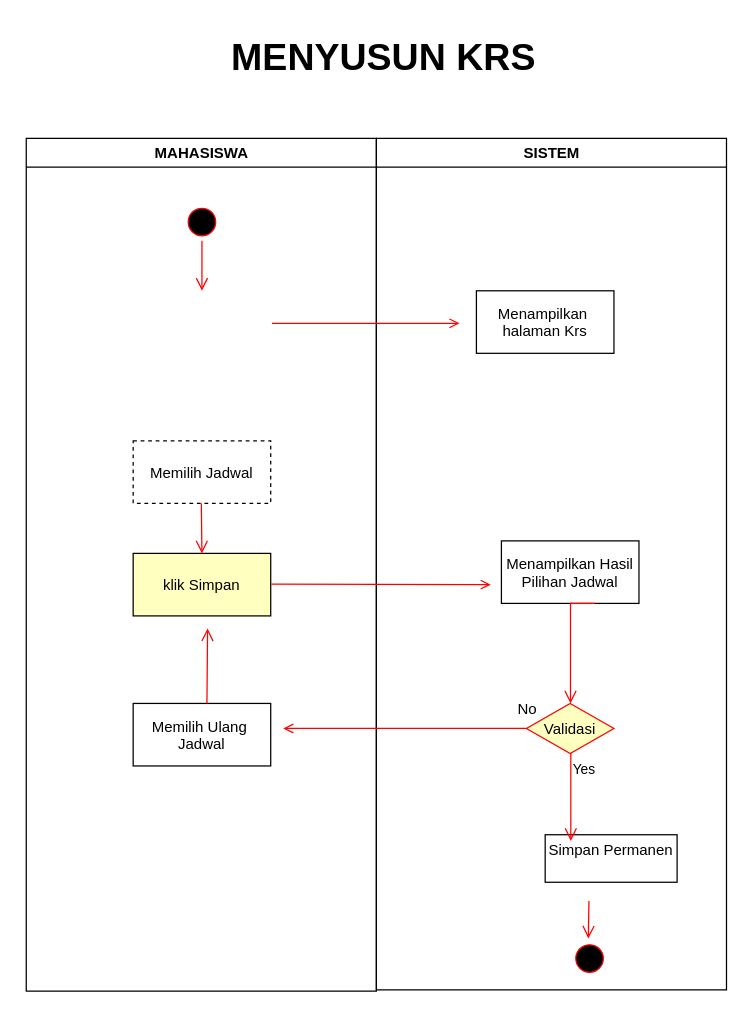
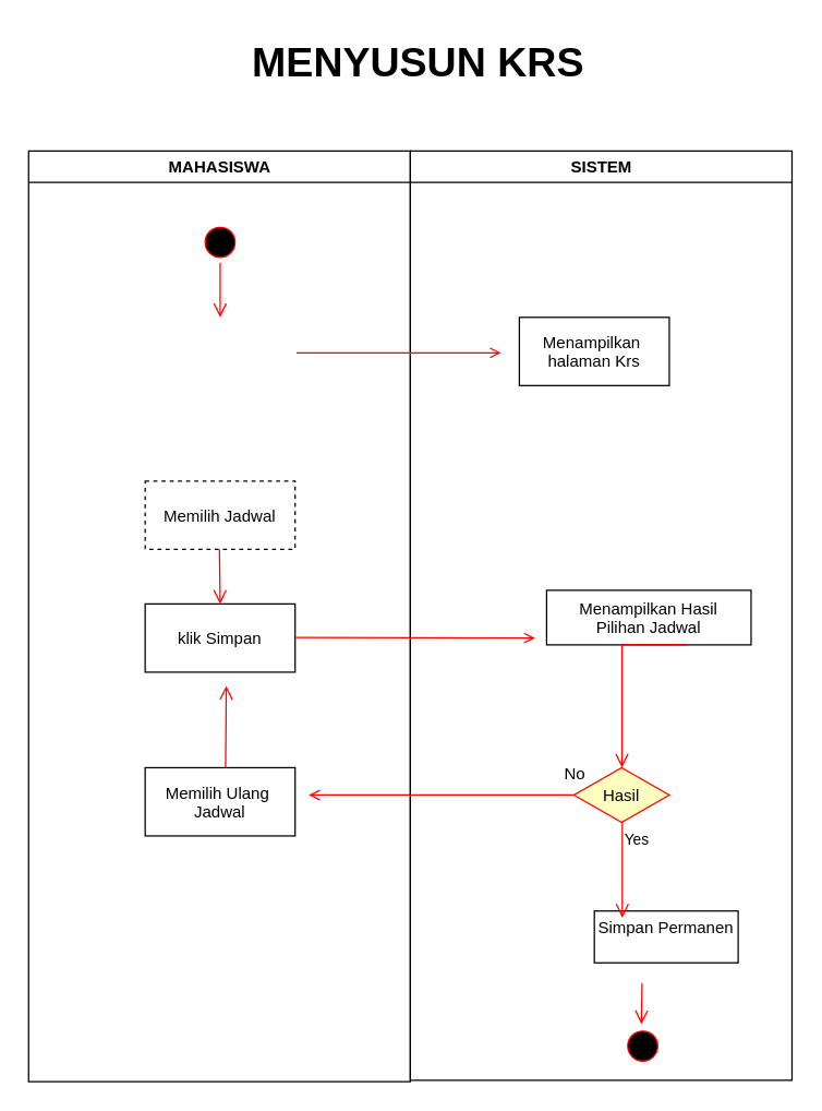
- <mxCell id="14" value="Menampilkan Hasil&#10;Pilihan Jadwal" style="" vertex="1" parent="3"><mxGeometry x="100" y="322" width="110" height="50" as="geometry" /></mxCell>
+ <mxCell id="14" value="Menampilkan Hasil&#10;Pilihan Jadwal" style="" vertex="1" parent="3"><mxGeometry x="100" y="322" width="150" height="40" as="geometry" /></mxCell>
- <mxCell id="8" value="klik Simpan" style="fillColor=#ffffc0;" vertex="1" parent="3"><mxGeometry x="-194.5" y="332" width="110" height="50" as="geometry" /></mxCell>
+ <mxCell id="8" value="klik Simpan" style="" vertex="1" parent="3"><mxGeometry x="-194.5" y="332" width="110" height="50" as="geometry" /></mxCell>
- <mxCell id="15" value="Validasi" style="rhombus;fillColor=#ffffc0;strokeColor=#ff0000;" vertex="1" parent="3"><mxGeometry x="120" y="452" width="70" height="40" as="geometry" /></mxCell>
+ <mxCell id="15" value="Hasil" style="rhombus;fillColor=#ffffc0;strokeColor=#ff0000;" vertex="1" parent="3"><mxGeometry x="120" y="452" width="70" height="40" as="geometry" /></mxCell>
